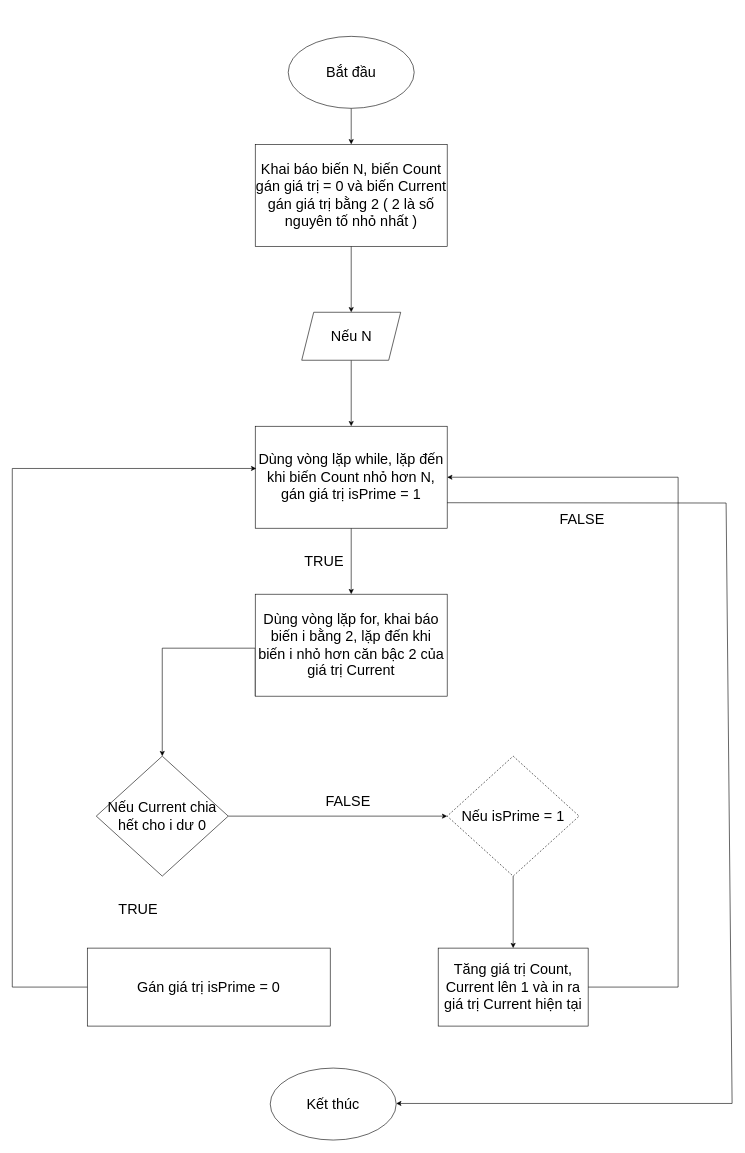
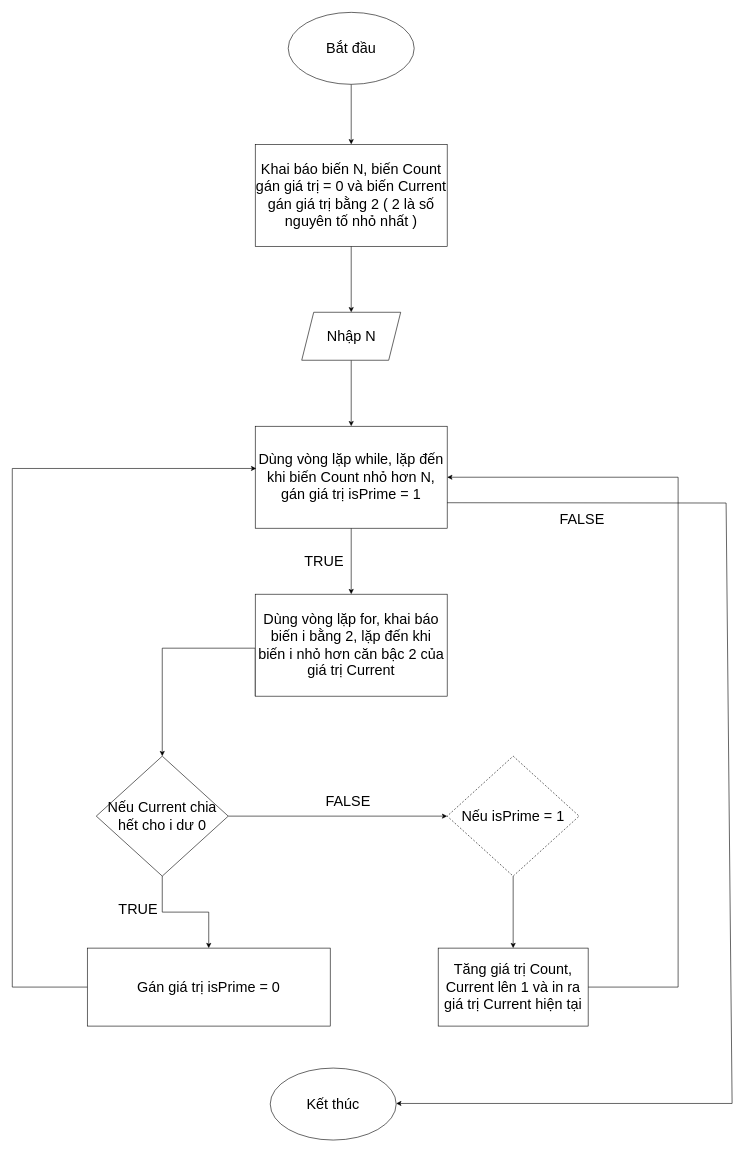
- <mxCell id="3" value="&lt;font style=&quot;font-size: 24px;&quot;&gt;Bắt đầu&lt;/font&gt;" style="ellipse;whiteSpace=wrap;html=1;" vertex="1" parent="1"><mxGeometry x="480" y="60" width="210" height="120" as="geometry" /></mxCell>
+ <mxCell id="3" value="&lt;font style=&quot;font-size: 24px;&quot;&gt;Bắt đầu&lt;/font&gt;" style="ellipse;whiteSpace=wrap;html=1;" vertex="1" parent="1"><mxGeometry x="480" y="20" width="210" height="120" as="geometry" /></mxCell>
- <mxCell id="7" value="&lt;font style=&quot;font-size: 24px;&quot;&gt;Nếu N&lt;/font&gt;" style="shape=parallelogram;perimeter=parallelogramPerimeter;whiteSpace=wrap;html=1;fixedSize=1;" vertex="1" parent="1"><mxGeometry x="502.5" y="520" width="165" height="80" as="geometry" /></mxCell>
+ <mxCell id="7" value="&lt;font style=&quot;font-size: 24px;&quot;&gt;Nhập N&lt;/font&gt;" style="shape=parallelogram;perimeter=parallelogramPerimeter;whiteSpace=wrap;html=1;fixedSize=1;" vertex="1" parent="1"><mxGeometry x="502.5" y="520" width="165" height="80" as="geometry" /></mxCell>
+ <mxCell id="12" style="edgeStyle=orthogonalEdgeStyle;rounded=0;orthogonalLoop=1;jettySize=auto;html=1;entryX=0.5;entryY=0;entryDx=0;entryDy=0;" edge="1" parent="1" source="14" target="15"><mxGeometry relative="1" as="geometry" /></mxCell>
